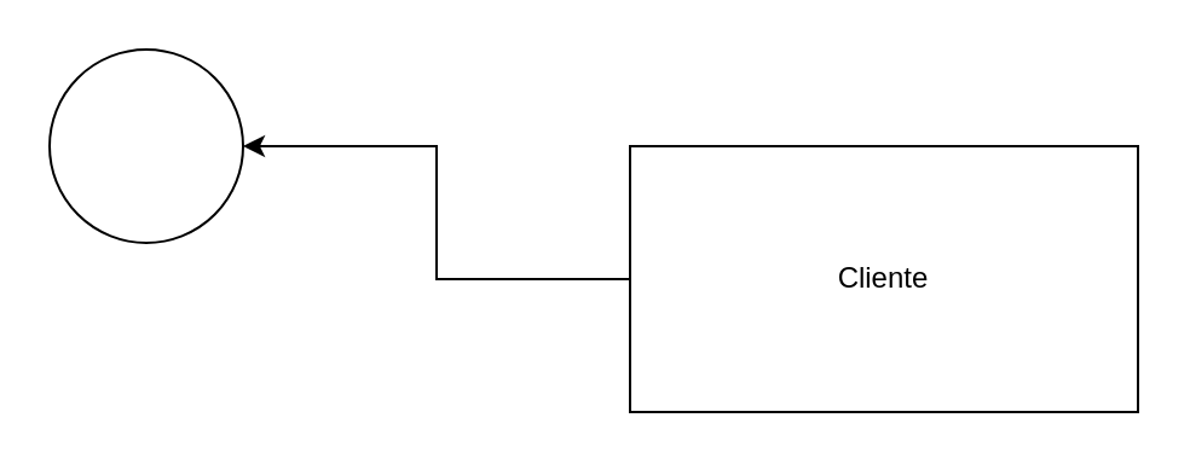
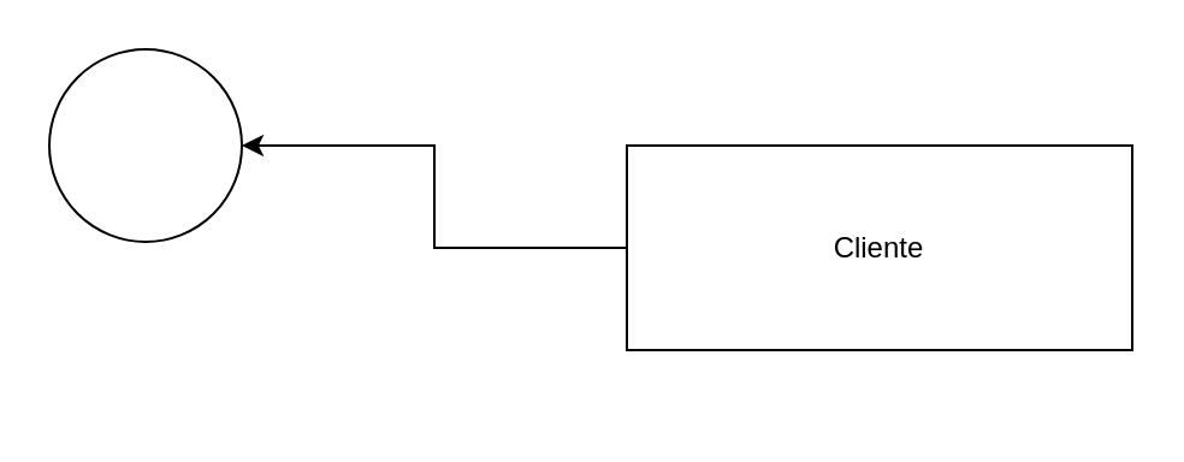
- <mxCell id="3" value="Cliente" style="rounded=0;whiteSpace=wrap;html=1;" vertex="1" parent="1"><mxGeometry x="260" y="60" width="210" height="110" as="geometry" /></mxCell>
+ <mxCell id="3" value="Cliente" style="rounded=0;whiteSpace=wrap;html=1;" vertex="1" parent="1"><mxGeometry x="260" y="60" width="210" height="85" as="geometry" /></mxCell>
